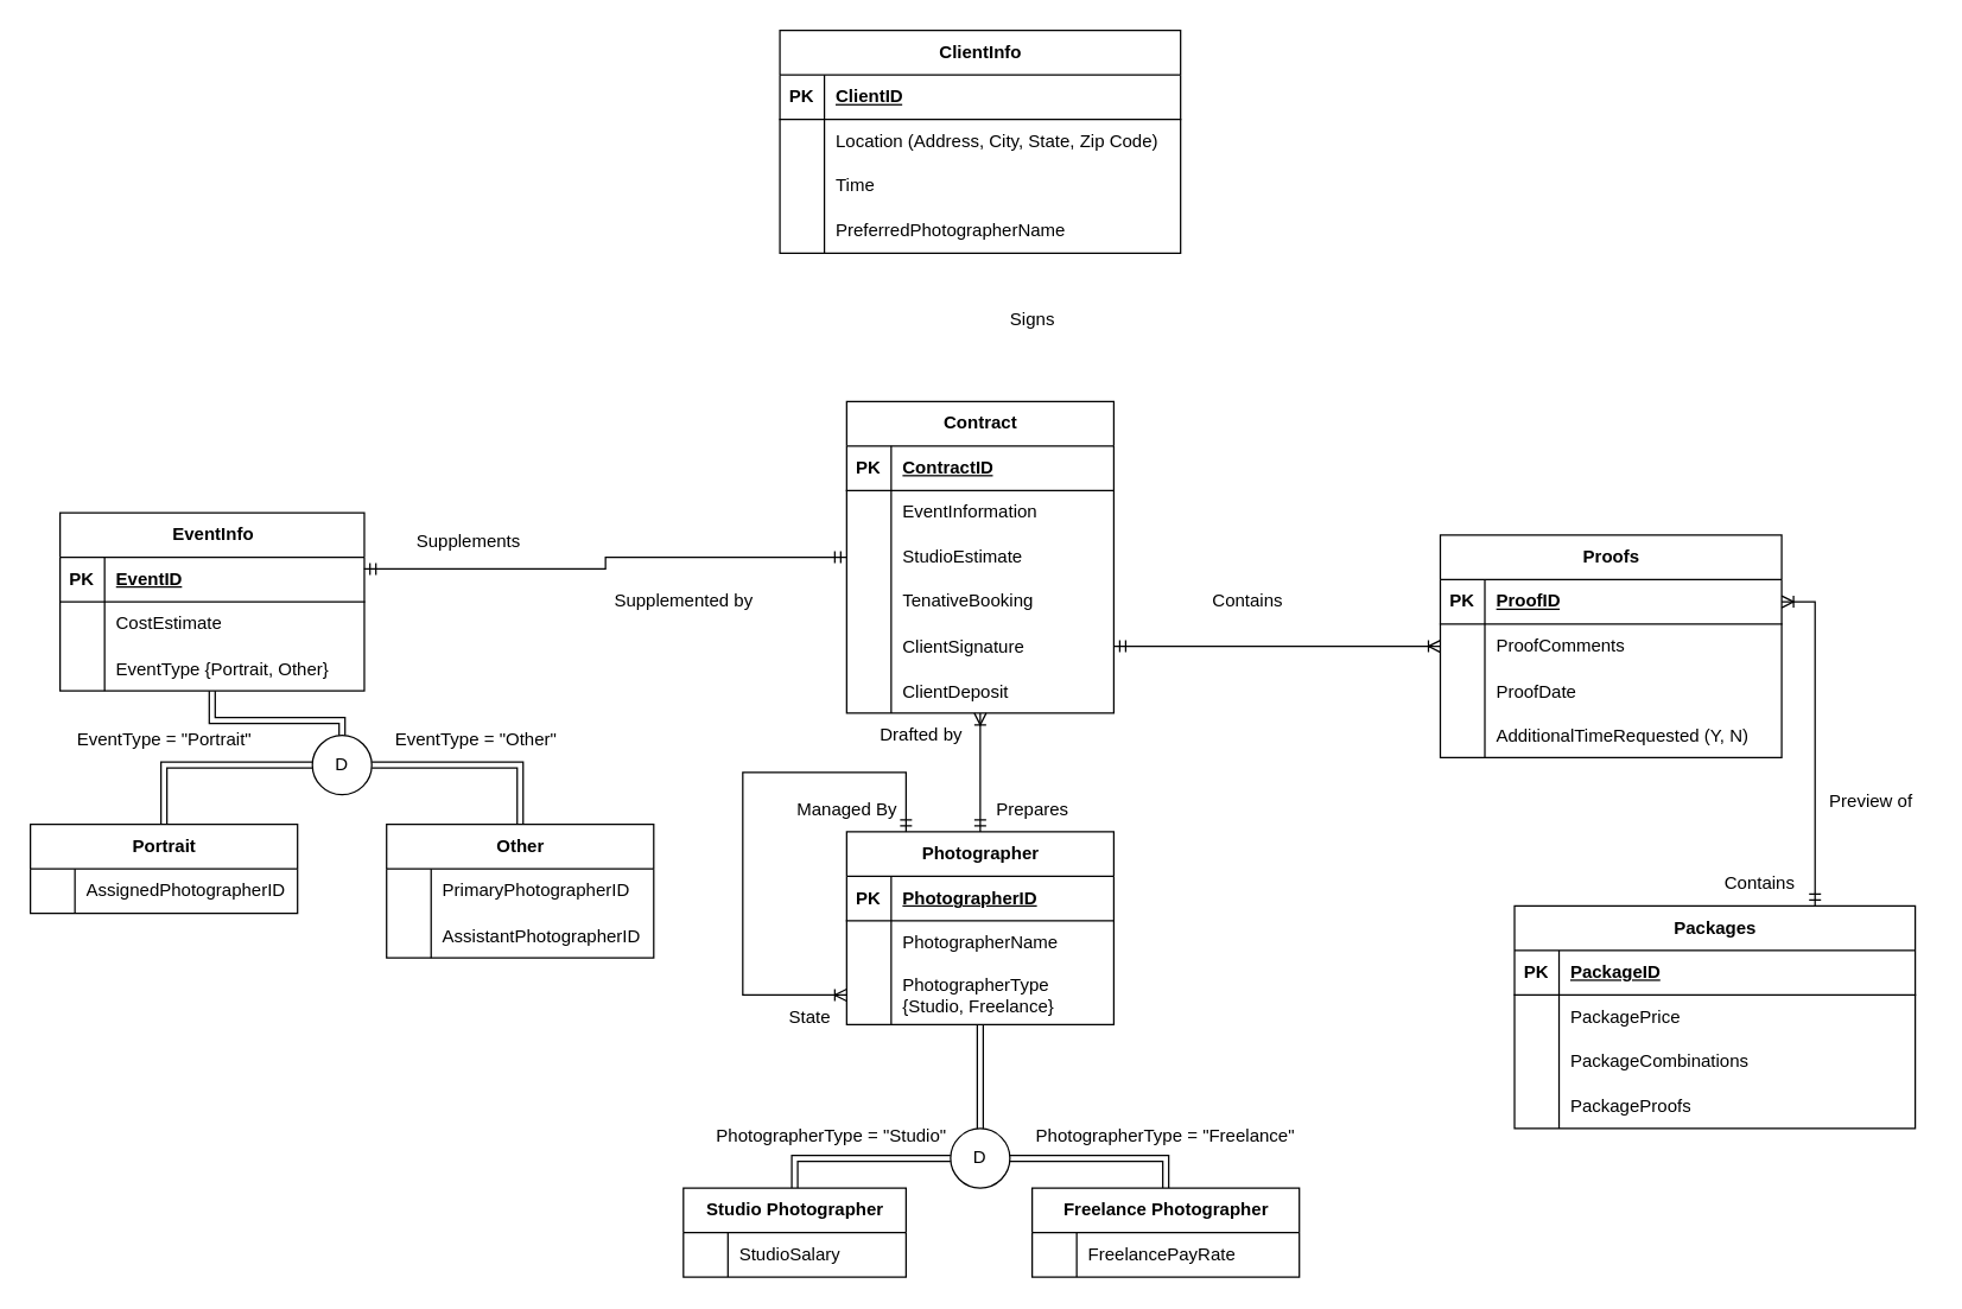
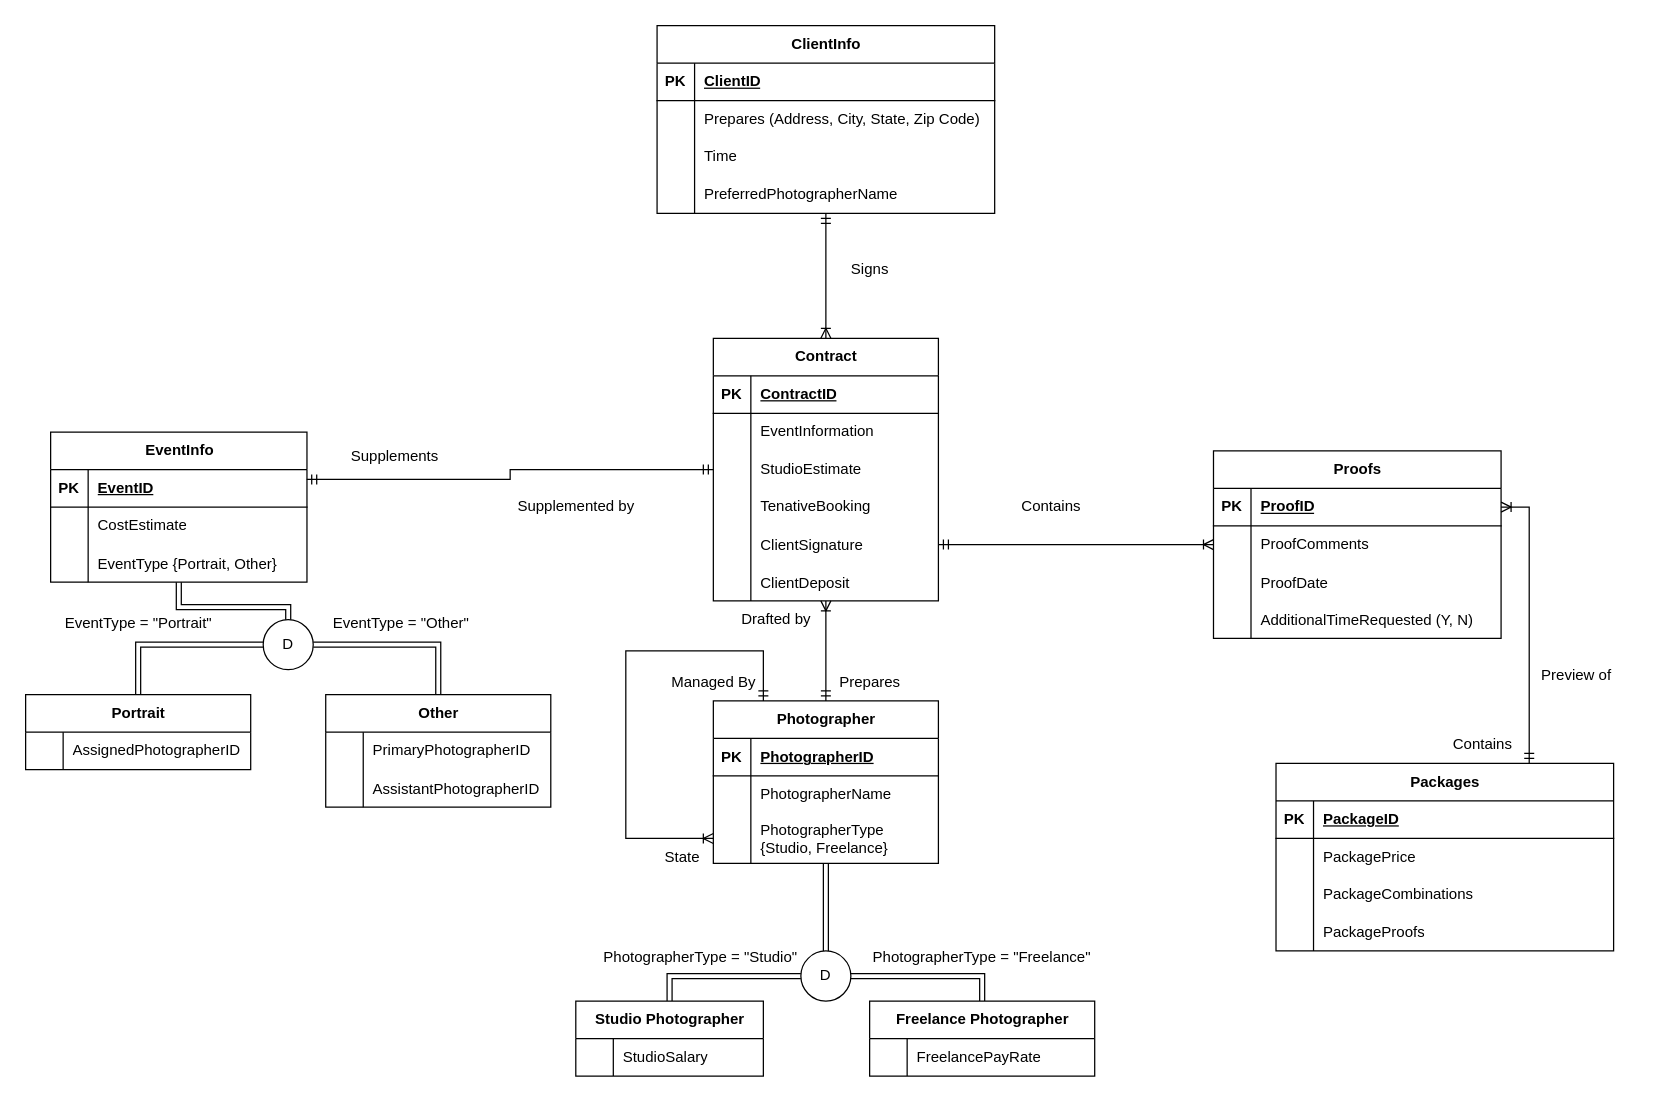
- <mxCell id="9" value="Location (Address, City, State, Zip Code)" style="shape=partialRectangle;connectable=0;fillColor=none;top=0;left=0;bottom=0;right=0;align=left;spacingLeft=6;overflow=hidden;whiteSpace=wrap;html=1;" parent="7" vertex="1"><mxGeometry x="30" width="240" height="30" as="geometry"><mxRectangle width="240" height="30" as="alternateBounds" /></mxGeometry></mxCell>
+ <mxCell id="9" value="Prepares (Address, City, State, Zip Code)" style="shape=partialRectangle;connectable=0;fillColor=none;top=0;left=0;bottom=0;right=0;align=left;spacingLeft=6;overflow=hidden;whiteSpace=wrap;html=1;" parent="7" vertex="1"><mxGeometry x="30" width="240" height="30" as="geometry"><mxRectangle width="240" height="30" as="alternateBounds" /></mxGeometry></mxCell>
+ <mxCell id="2" style="edgeStyle=orthogonalEdgeStyle;rounded=0;orthogonalLoop=1;jettySize=auto;html=1;startArrow=ERmandOne;startFill=0;endArrow=ERoneToMany;endFill=0;entryX=0.5;entryY=0;entryDx=0;entryDy=0;" parent="1" source="3" target="108" edge="1"><mxGeometry relative="1" as="geometry"><mxPoint x="750" y="230" as="targetPoint" /></mxGeometry></mxCell>
